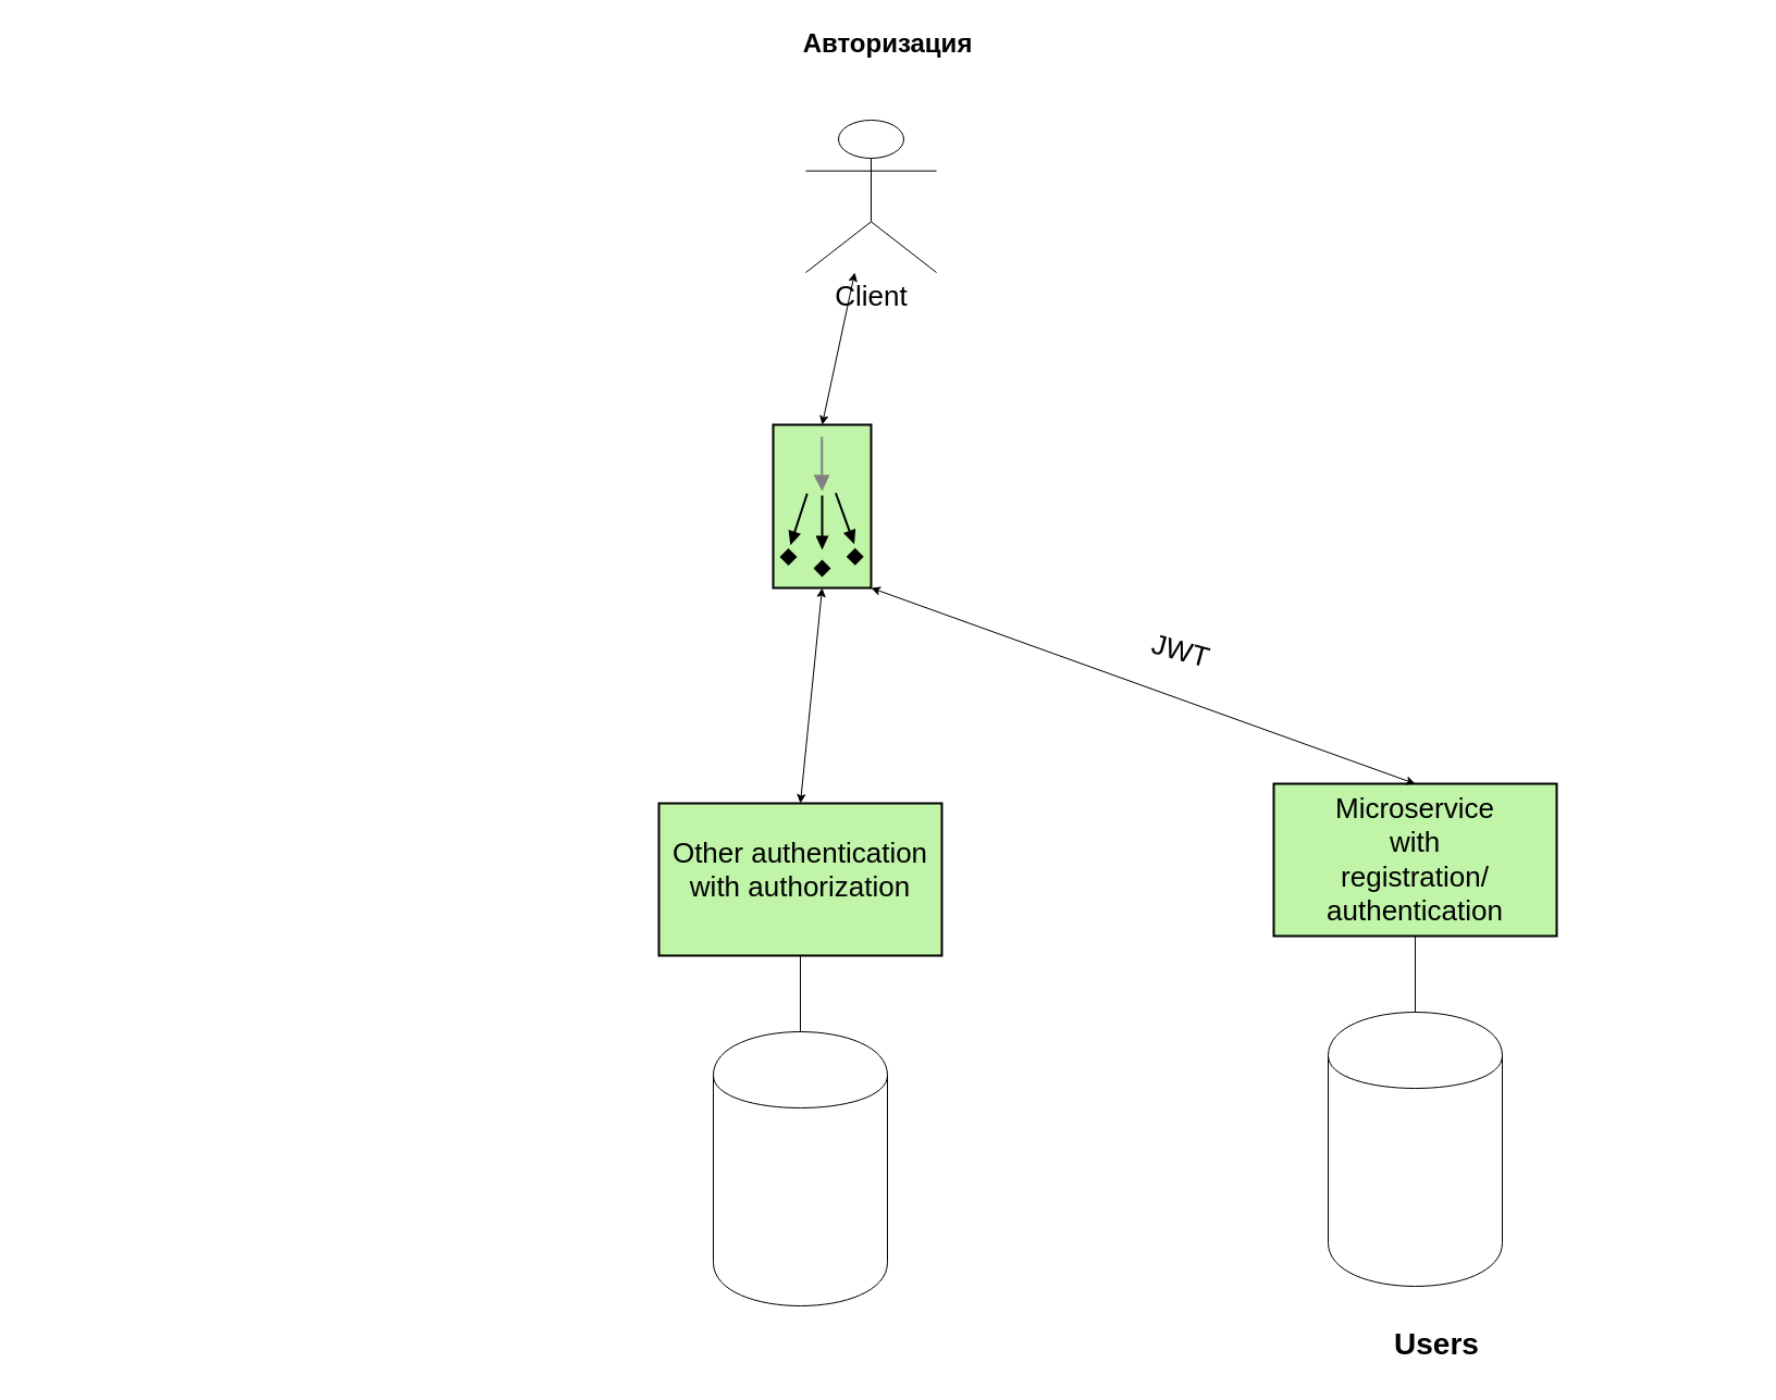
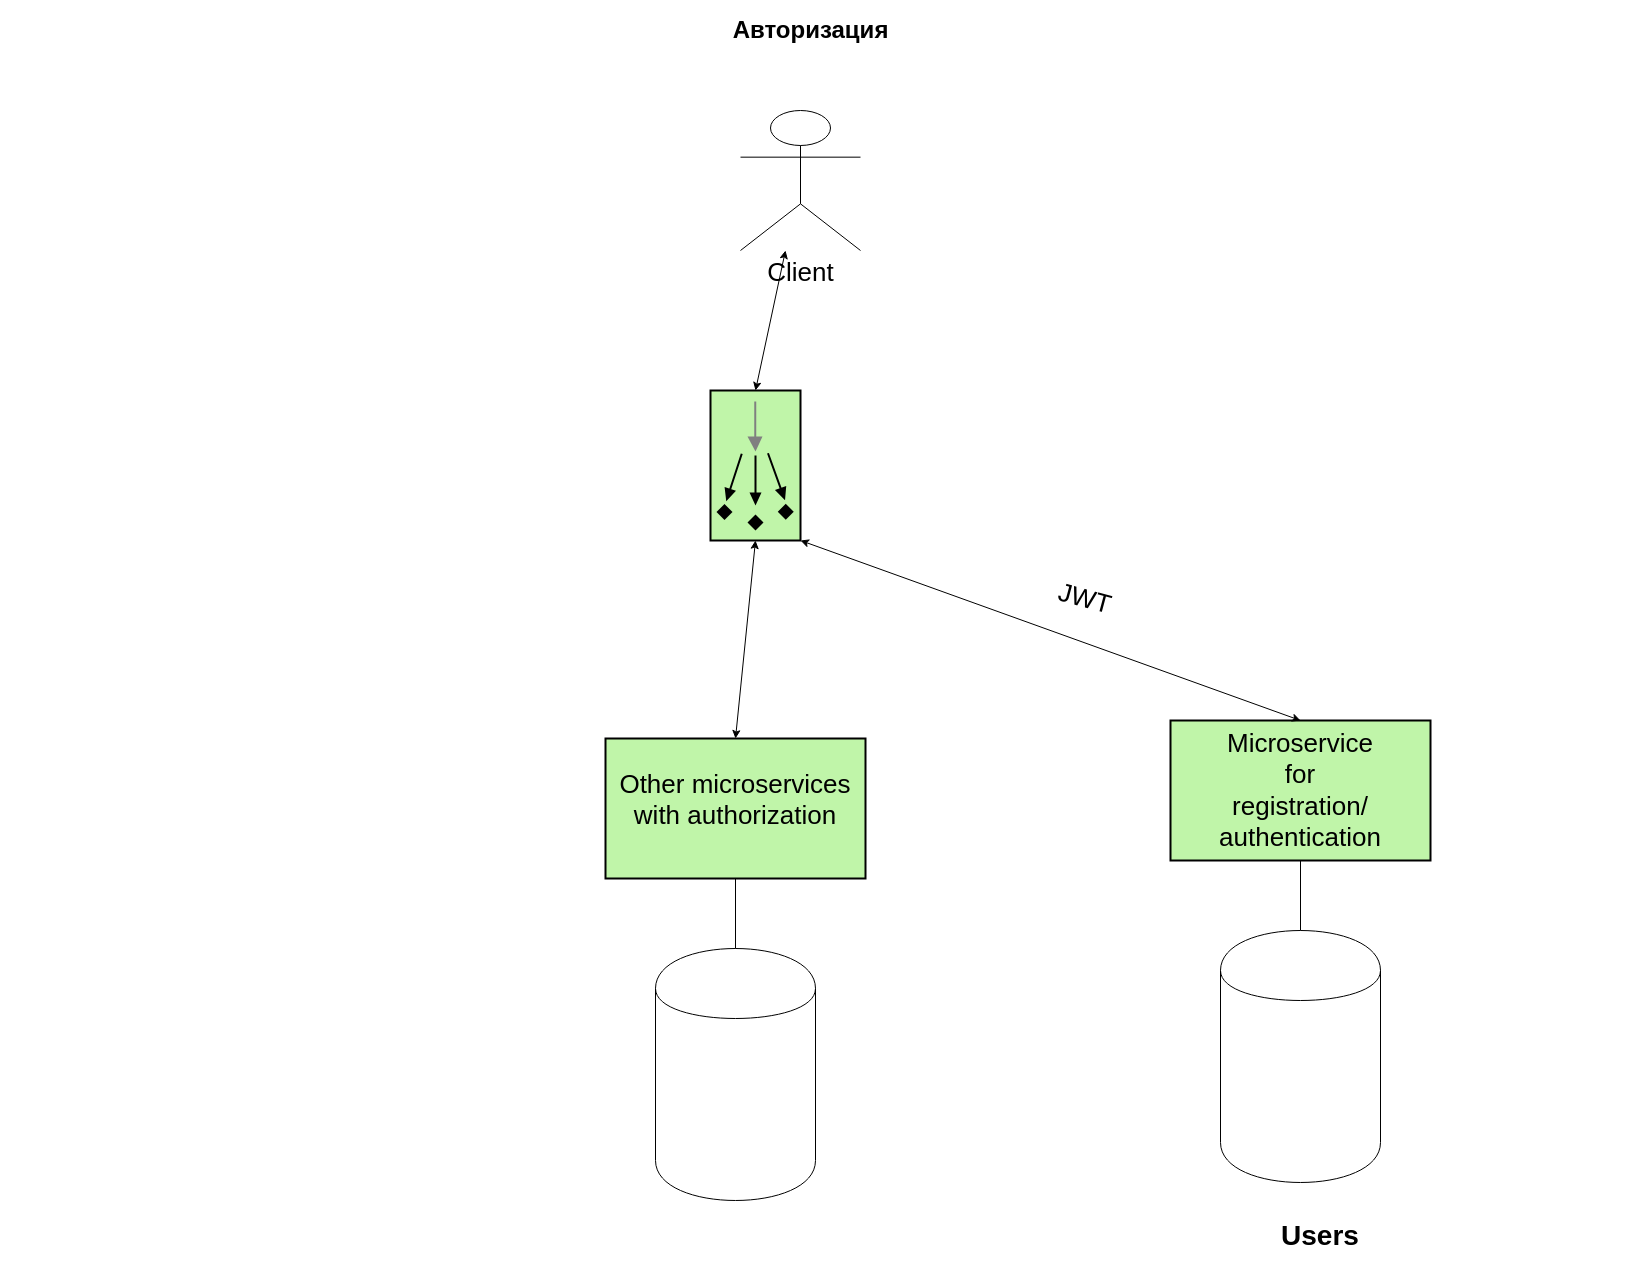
- <mxCell id="2" value="Авторизация" style="text;strokeColor=none;fillColor=none;html=1;fontSize=24;fontStyle=1;verticalAlign=middle;align=center;" parent="1" vertex="1"><mxGeometry x="20" y="20" width="1590" height="40" as="geometry" /></mxCell>
+ <mxCell id="2" value="Авторизация" style="text;strokeColor=none;fillColor=none;html=1;fontSize=24;fontStyle=1;verticalAlign=middle;align=center;" parent="1" vertex="1"><mxGeometry x="15" y="10" width="1590" height="40" as="geometry" /></mxCell>
- <mxCell id="8" value="&lt;div style=&quot;font-size: 26px&quot;&gt;&lt;font style=&quot;font-size: 26px&quot;&gt;Microservice&lt;/font&gt;&lt;/div&gt;&lt;div style=&quot;font-size: 26px&quot;&gt;&lt;font style=&quot;font-size: 26px&quot;&gt;with&lt;/font&gt;&lt;/div&gt;&lt;div style=&quot;font-size: 26px&quot;&gt;&lt;font style=&quot;font-size: 26px&quot;&gt;registration/&lt;/font&gt;&lt;/div&gt;&lt;div style=&quot;font-size: 26px&quot;&gt;&lt;font style=&quot;font-size: 26px&quot;&gt;authentication&lt;/font&gt;&lt;br&gt;&lt;/div&gt;" style="text;html=1;strokeColor=none;fillColor=none;align=center;verticalAlign=middle;whiteSpace=wrap;rounded=0;" vertex="1" parent="1"><mxGeometry x="1165" y="745" width="270" height="90" as="geometry" /></mxCell>
+ <mxCell id="8" value="&lt;div style=&quot;font-size: 26px&quot;&gt;&lt;font style=&quot;font-size: 26px&quot;&gt;Microservice&lt;/font&gt;&lt;/div&gt;&lt;div style=&quot;font-size: 26px&quot;&gt;&lt;font style=&quot;font-size: 26px&quot;&gt;for&lt;/font&gt;&lt;/div&gt;&lt;div style=&quot;font-size: 26px&quot;&gt;&lt;font style=&quot;font-size: 26px&quot;&gt;registration/&lt;/font&gt;&lt;/div&gt;&lt;div style=&quot;font-size: 26px&quot;&gt;&lt;font style=&quot;font-size: 26px&quot;&gt;authentication&lt;/font&gt;&lt;br&gt;&lt;/div&gt;" style="text;html=1;strokeColor=none;fillColor=none;align=center;verticalAlign=middle;whiteSpace=wrap;rounded=0;" vertex="1" parent="1"><mxGeometry x="1165" y="745" width="270" height="90" as="geometry" /></mxCell>
- <mxCell id="15" value="&lt;div style=&quot;font-size: 26px&quot;&gt;&lt;font style=&quot;font-size: 26px&quot;&gt;Other authentication&lt;/font&gt;&lt;/div&gt;&lt;div style=&quot;font-size: 26px&quot;&gt;&lt;font style=&quot;font-size: 26px&quot;&gt;with authorization&lt;br&gt;&lt;/font&gt;&lt;/div&gt;&lt;font style=&quot;font-size: 26px&quot;&gt;&lt;br&gt;&lt;/font&gt;" style="text;html=1;strokeColor=none;fillColor=none;align=center;verticalAlign=middle;whiteSpace=wrap;rounded=0;" vertex="1" parent="1"><mxGeometry x="600" y="770" width="270" height="90" as="geometry" /></mxCell>
+ <mxCell id="15" value="&lt;div style=&quot;font-size: 26px&quot;&gt;&lt;font style=&quot;font-size: 26px&quot;&gt;Other microservices&lt;/font&gt;&lt;/div&gt;&lt;div style=&quot;font-size: 26px&quot;&gt;&lt;font style=&quot;font-size: 26px&quot;&gt;with authorization&lt;br&gt;&lt;/font&gt;&lt;/div&gt;&lt;font style=&quot;font-size: 26px&quot;&gt;&lt;br&gt;&lt;/font&gt;" style="text;html=1;strokeColor=none;fillColor=none;align=center;verticalAlign=middle;whiteSpace=wrap;rounded=0;" vertex="1" parent="1"><mxGeometry x="600" y="770" width="270" height="90" as="geometry" /></mxCell>
